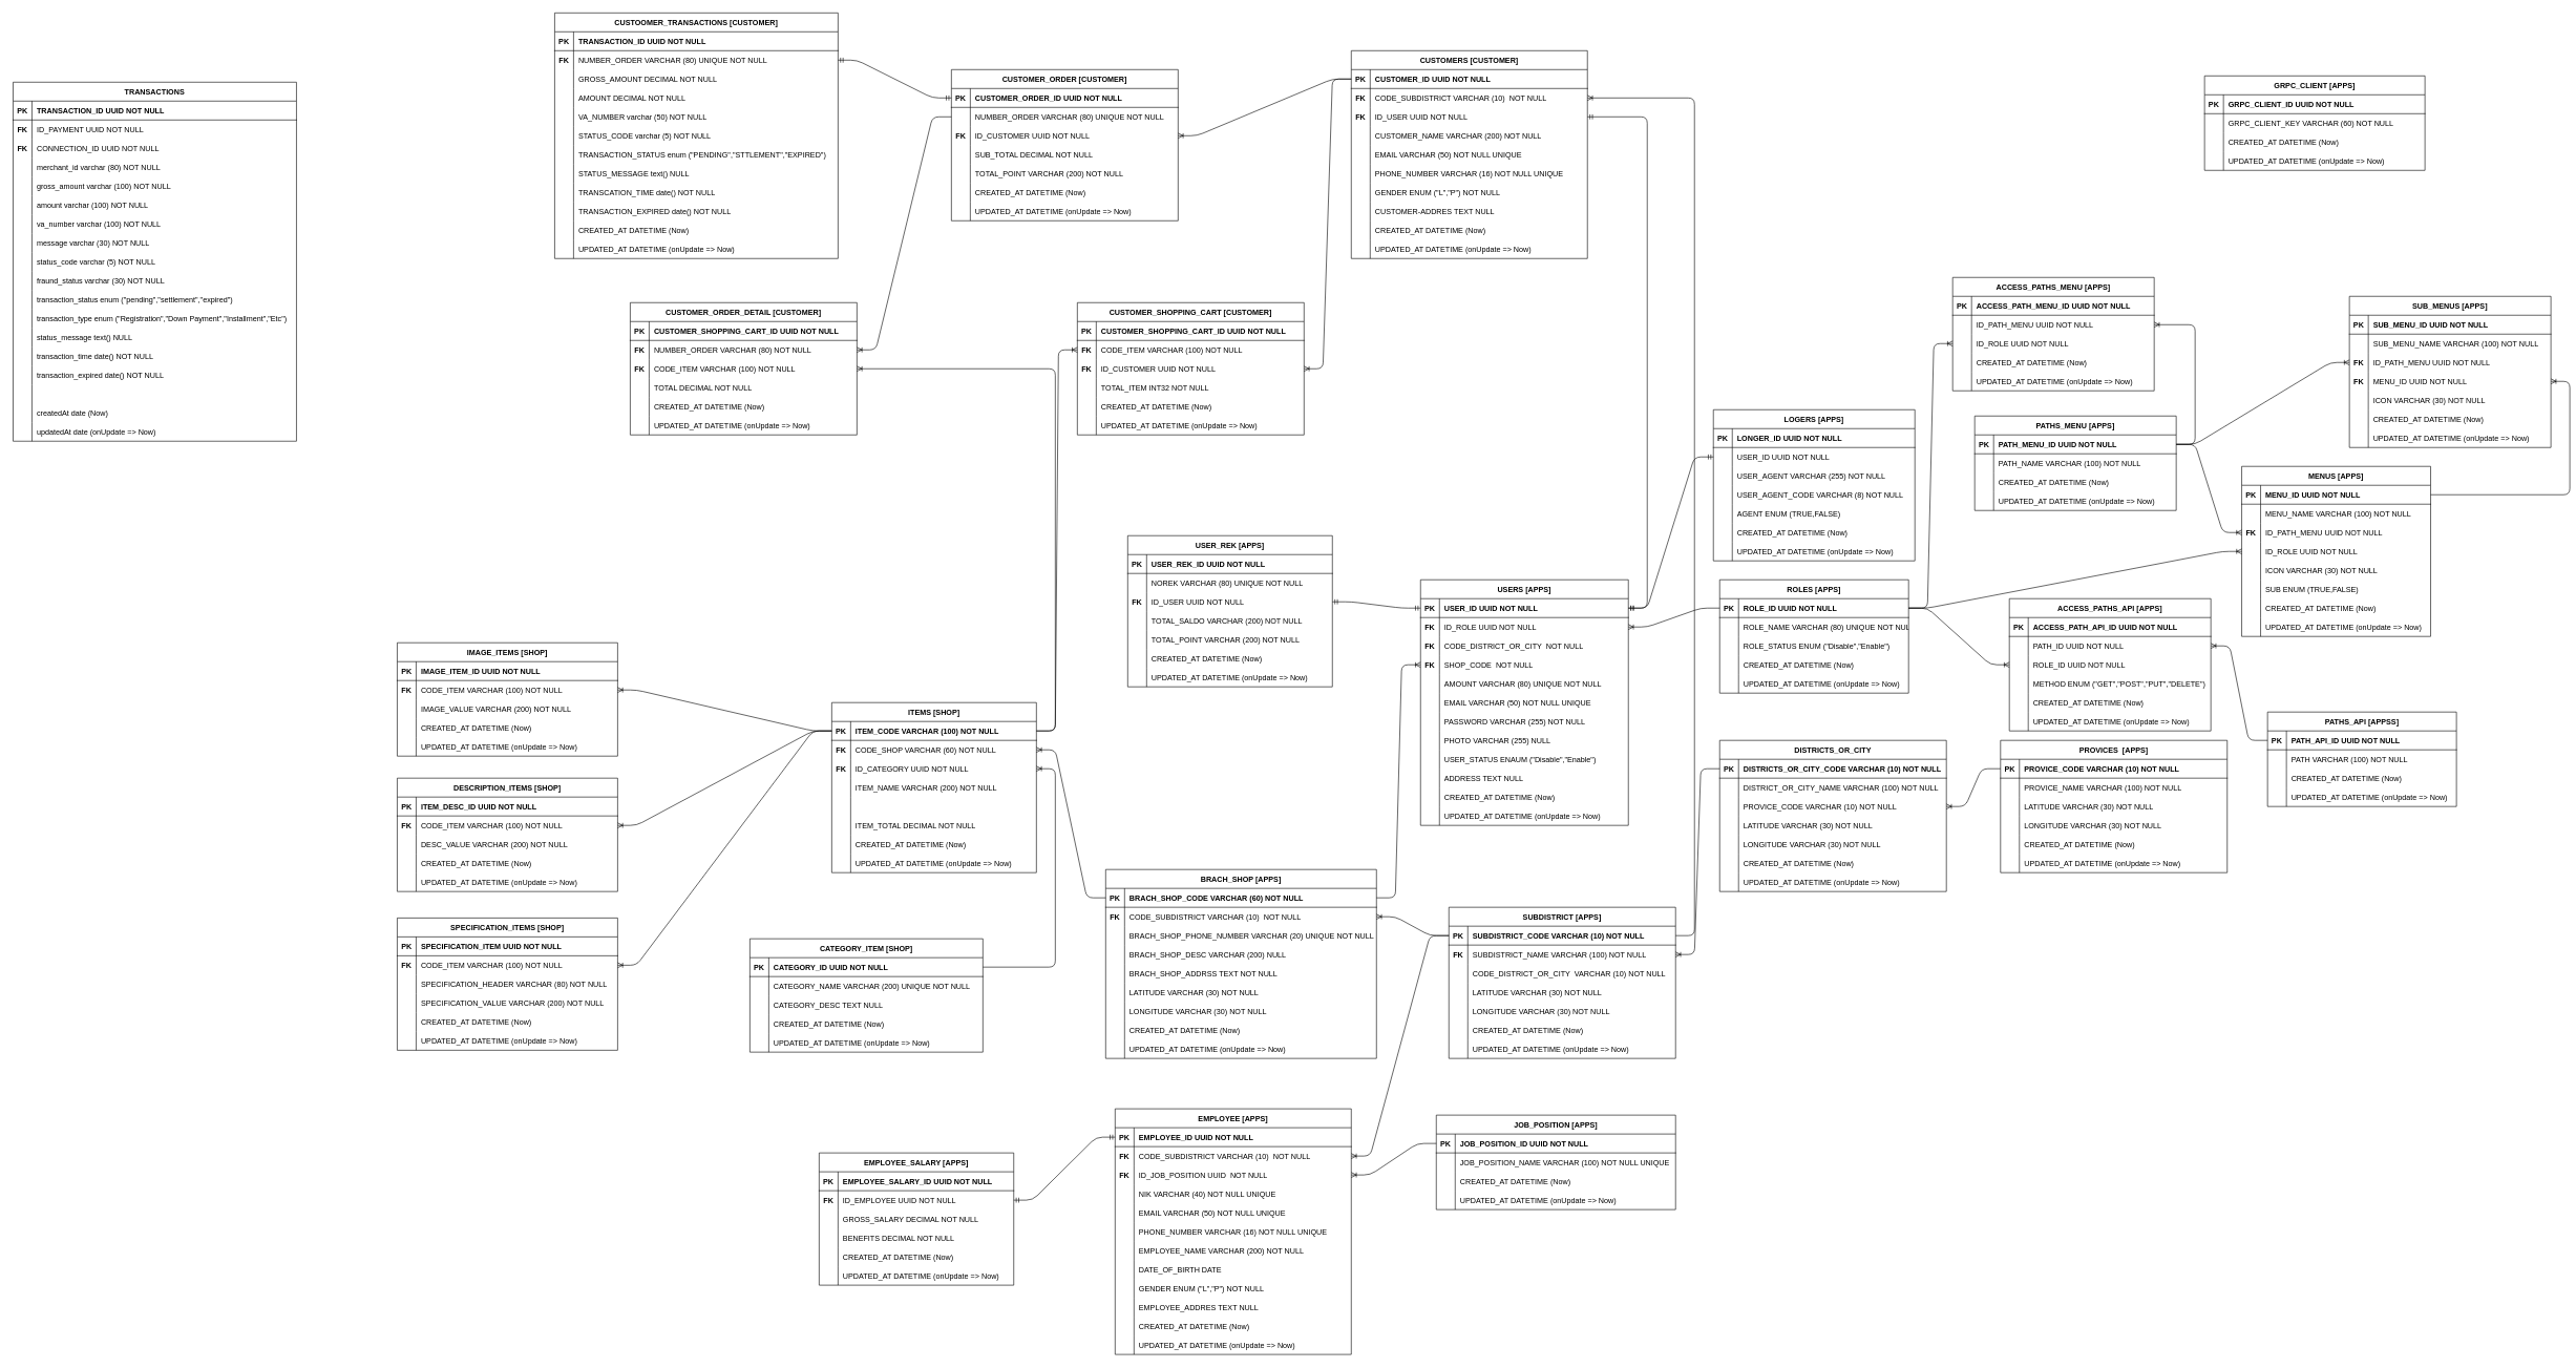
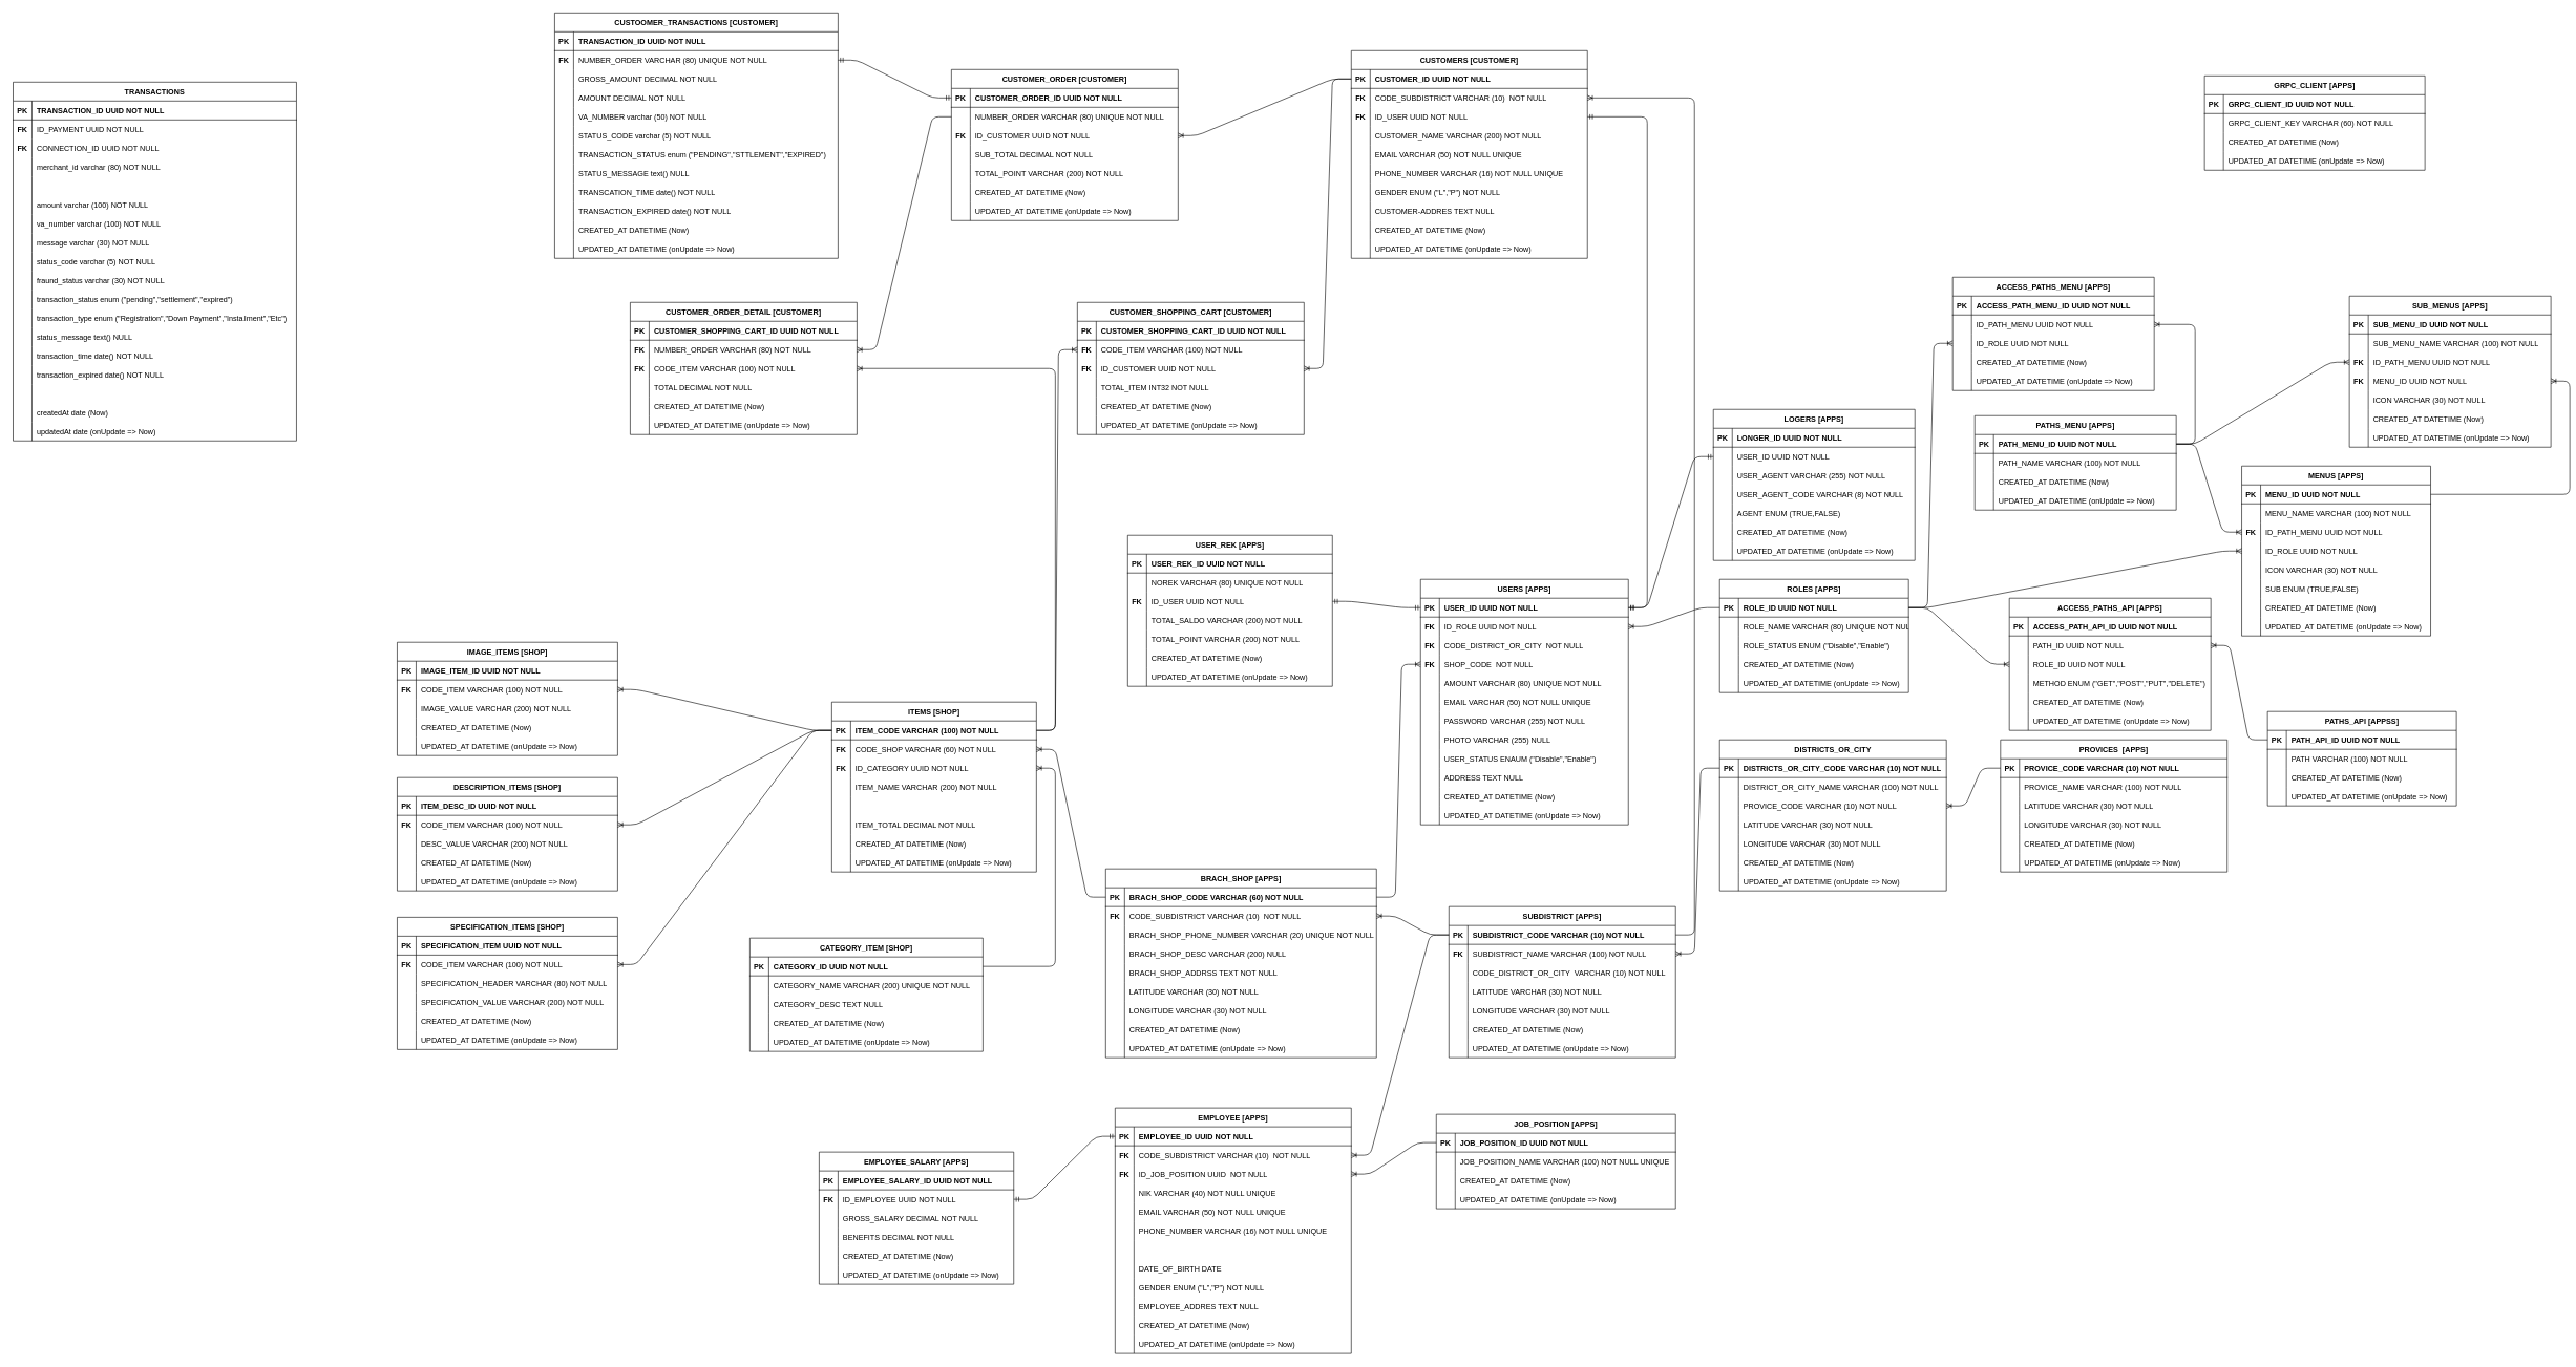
- <mxCell id="77" value="gross_amount varchar (100) NOT NULL" style="shape=partialRectangle;overflow=hidden;connectable=0;fillColor=none;top=0;left=0;bottom=0;right=0;align=left;spacingLeft=6;fontSize=12;fontStyle=0" parent="75" vertex="1"><mxGeometry x="30" width="420" height="30" as="geometry"><mxRectangle width="420" height="30" as="alternateBounds" /></mxGeometry></mxCell>
- <mxCell id="505" value="EMPLOYEE_NAME VARCHAR (200) NOT NULL" style="shape=partialRectangle;overflow=hidden;connectable=0;fillColor=none;top=0;left=0;bottom=0;right=0;align=left;spacingLeft=6;" parent="503" vertex="1"><mxGeometry x="30" width="345" height="30" as="geometry"><mxRectangle width="345" height="30" as="alternateBounds" /></mxGeometry></mxCell>
